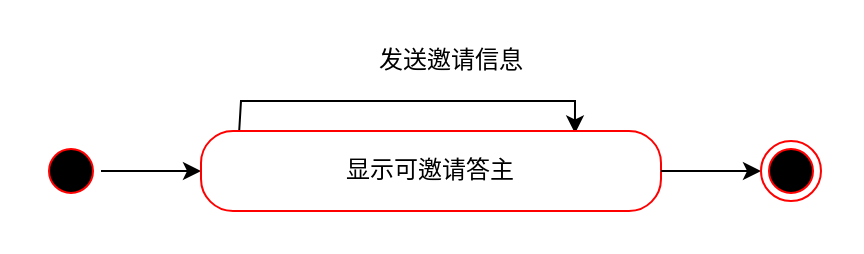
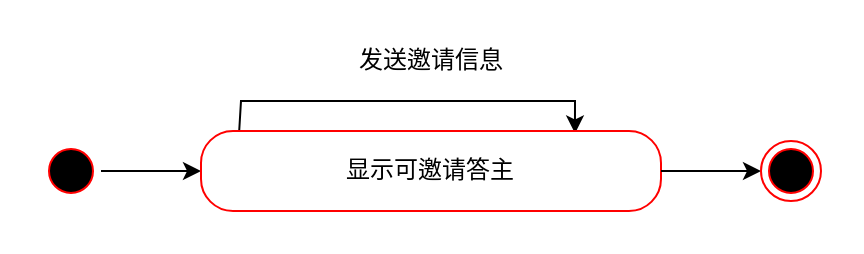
- <mxCell id="8" value="发送邀请信息" style="text;html=1;align=center;verticalAlign=middle;resizable=0;points=[];autosize=1;" vertex="1" parent="1"><mxGeometry x="180" y="20" width="90" height="20" as="geometry" /></mxCell>
+ <mxCell id="8" value="发送邀请信息" style="text;html=1;align=center;verticalAlign=middle;resizable=0;points=[];autosize=1;" vertex="1" parent="1"><mxGeometry x="170" y="20" width="90" height="20" as="geometry" /></mxCell>
